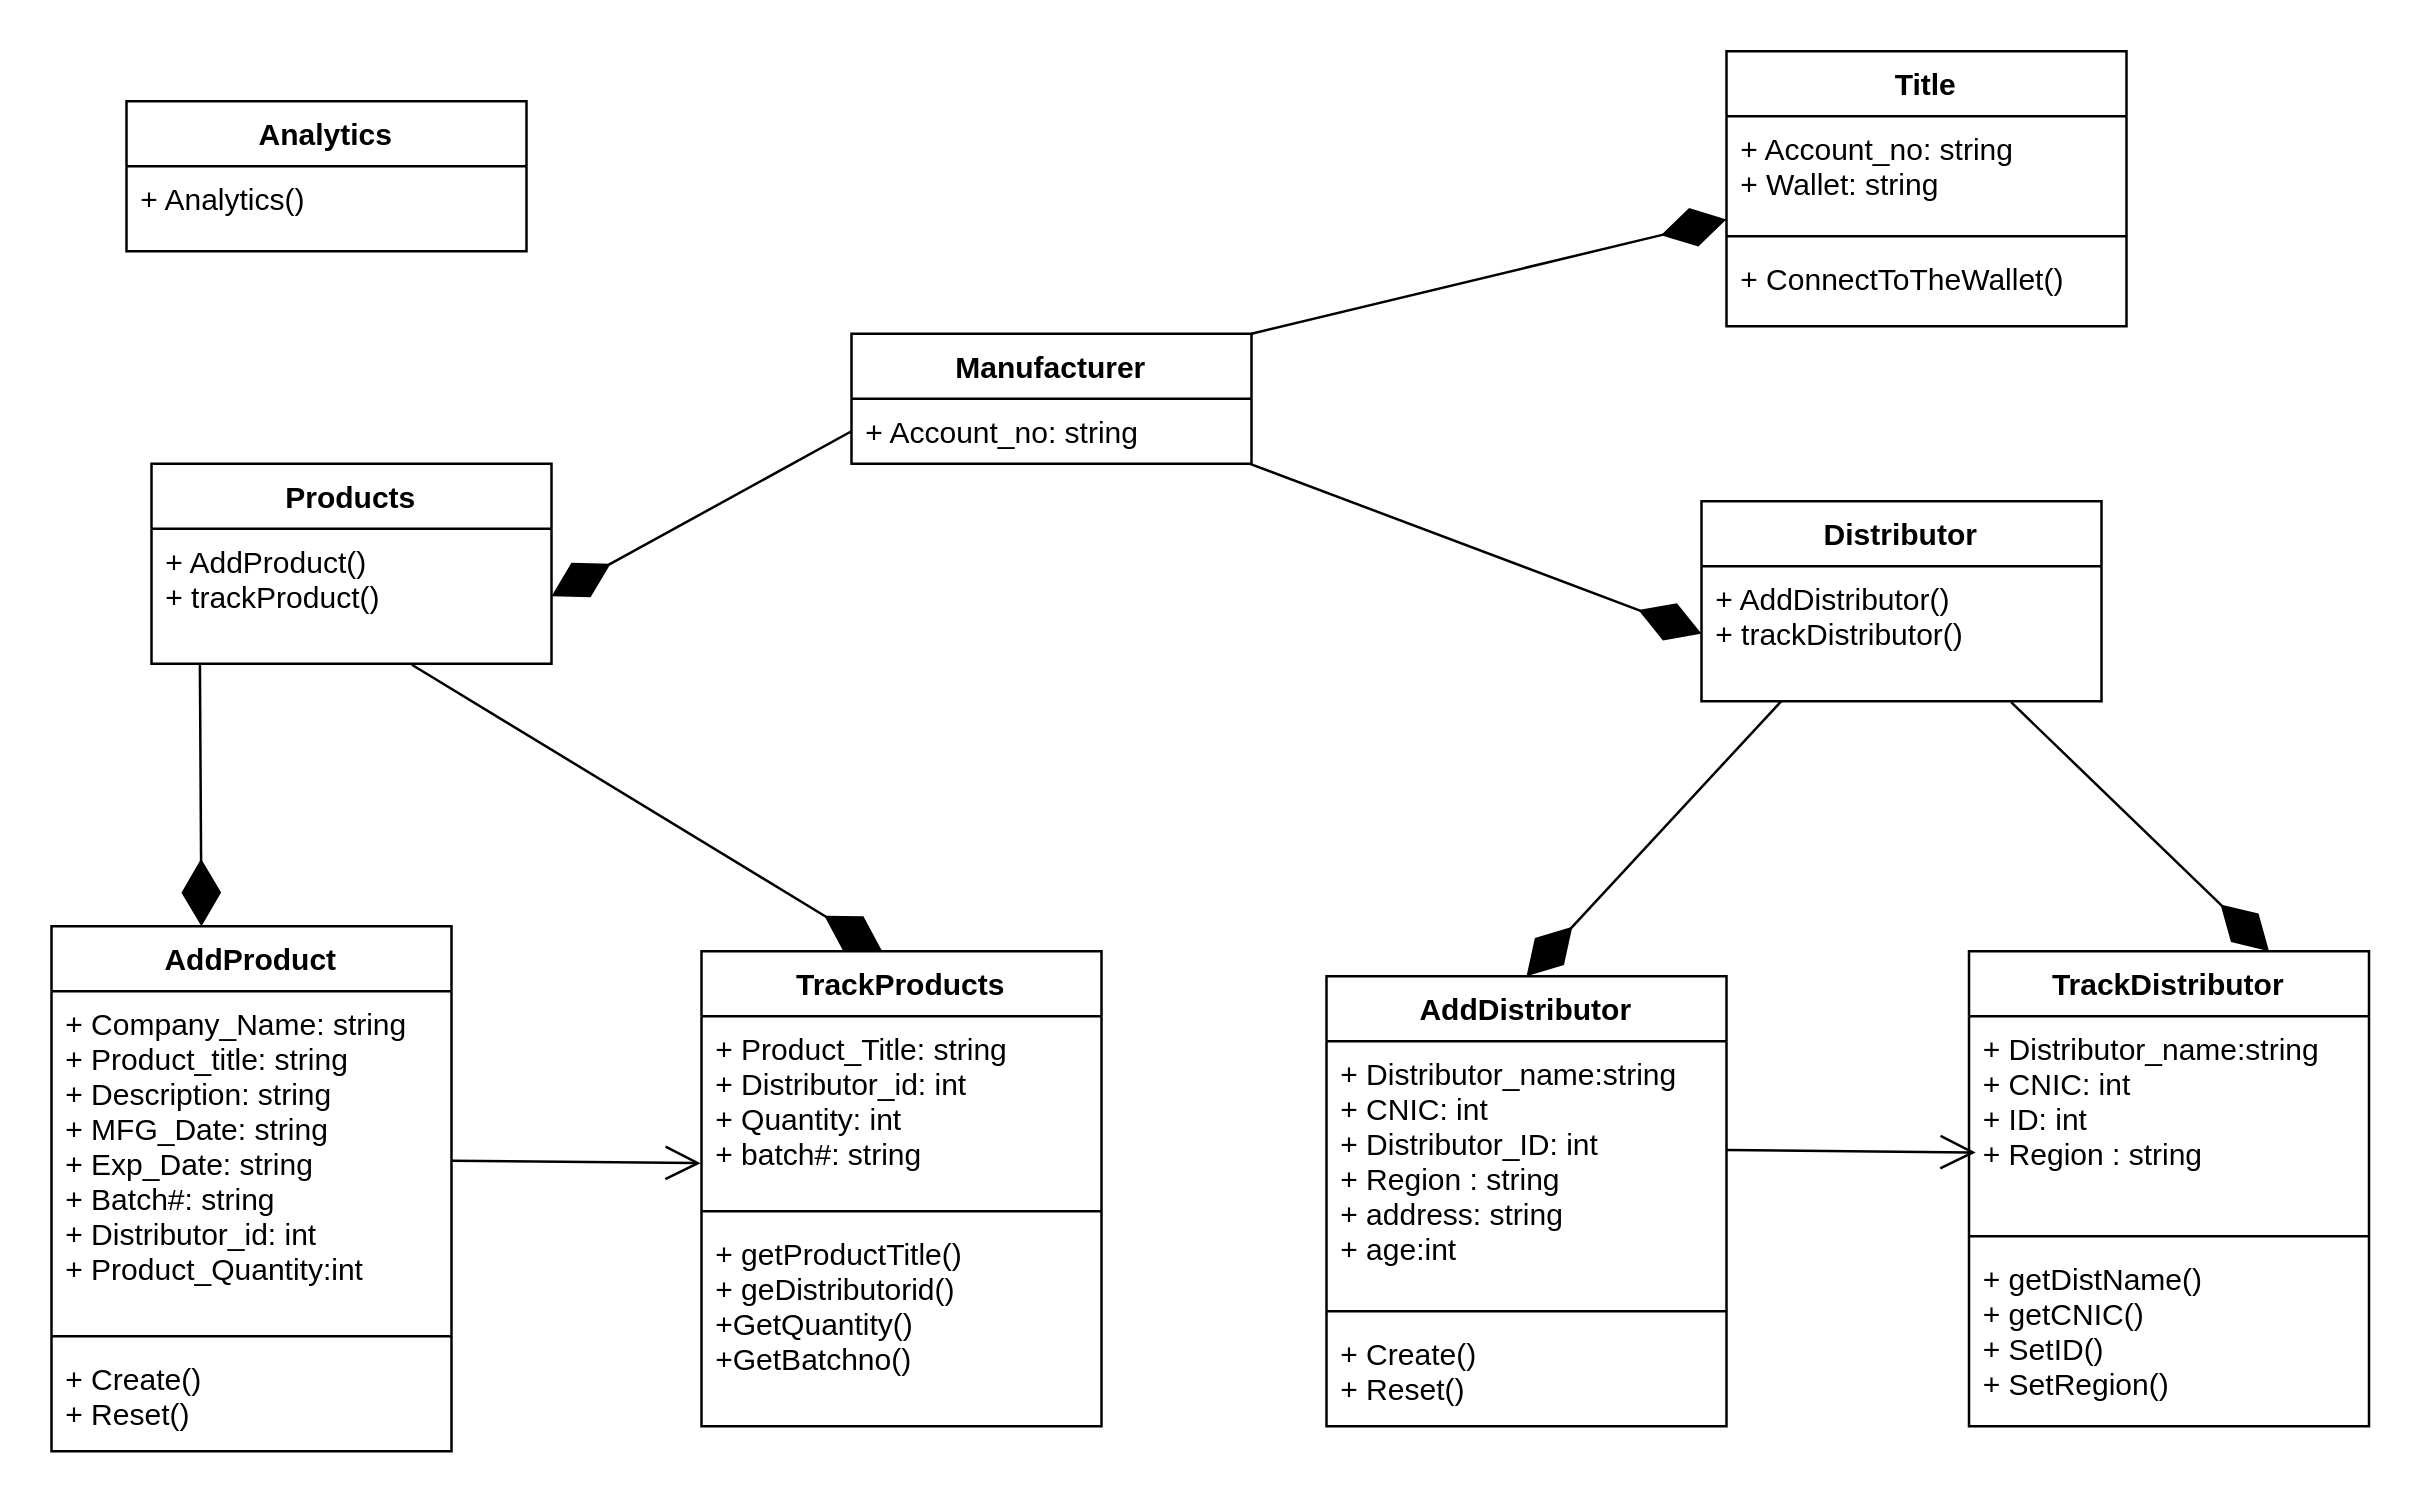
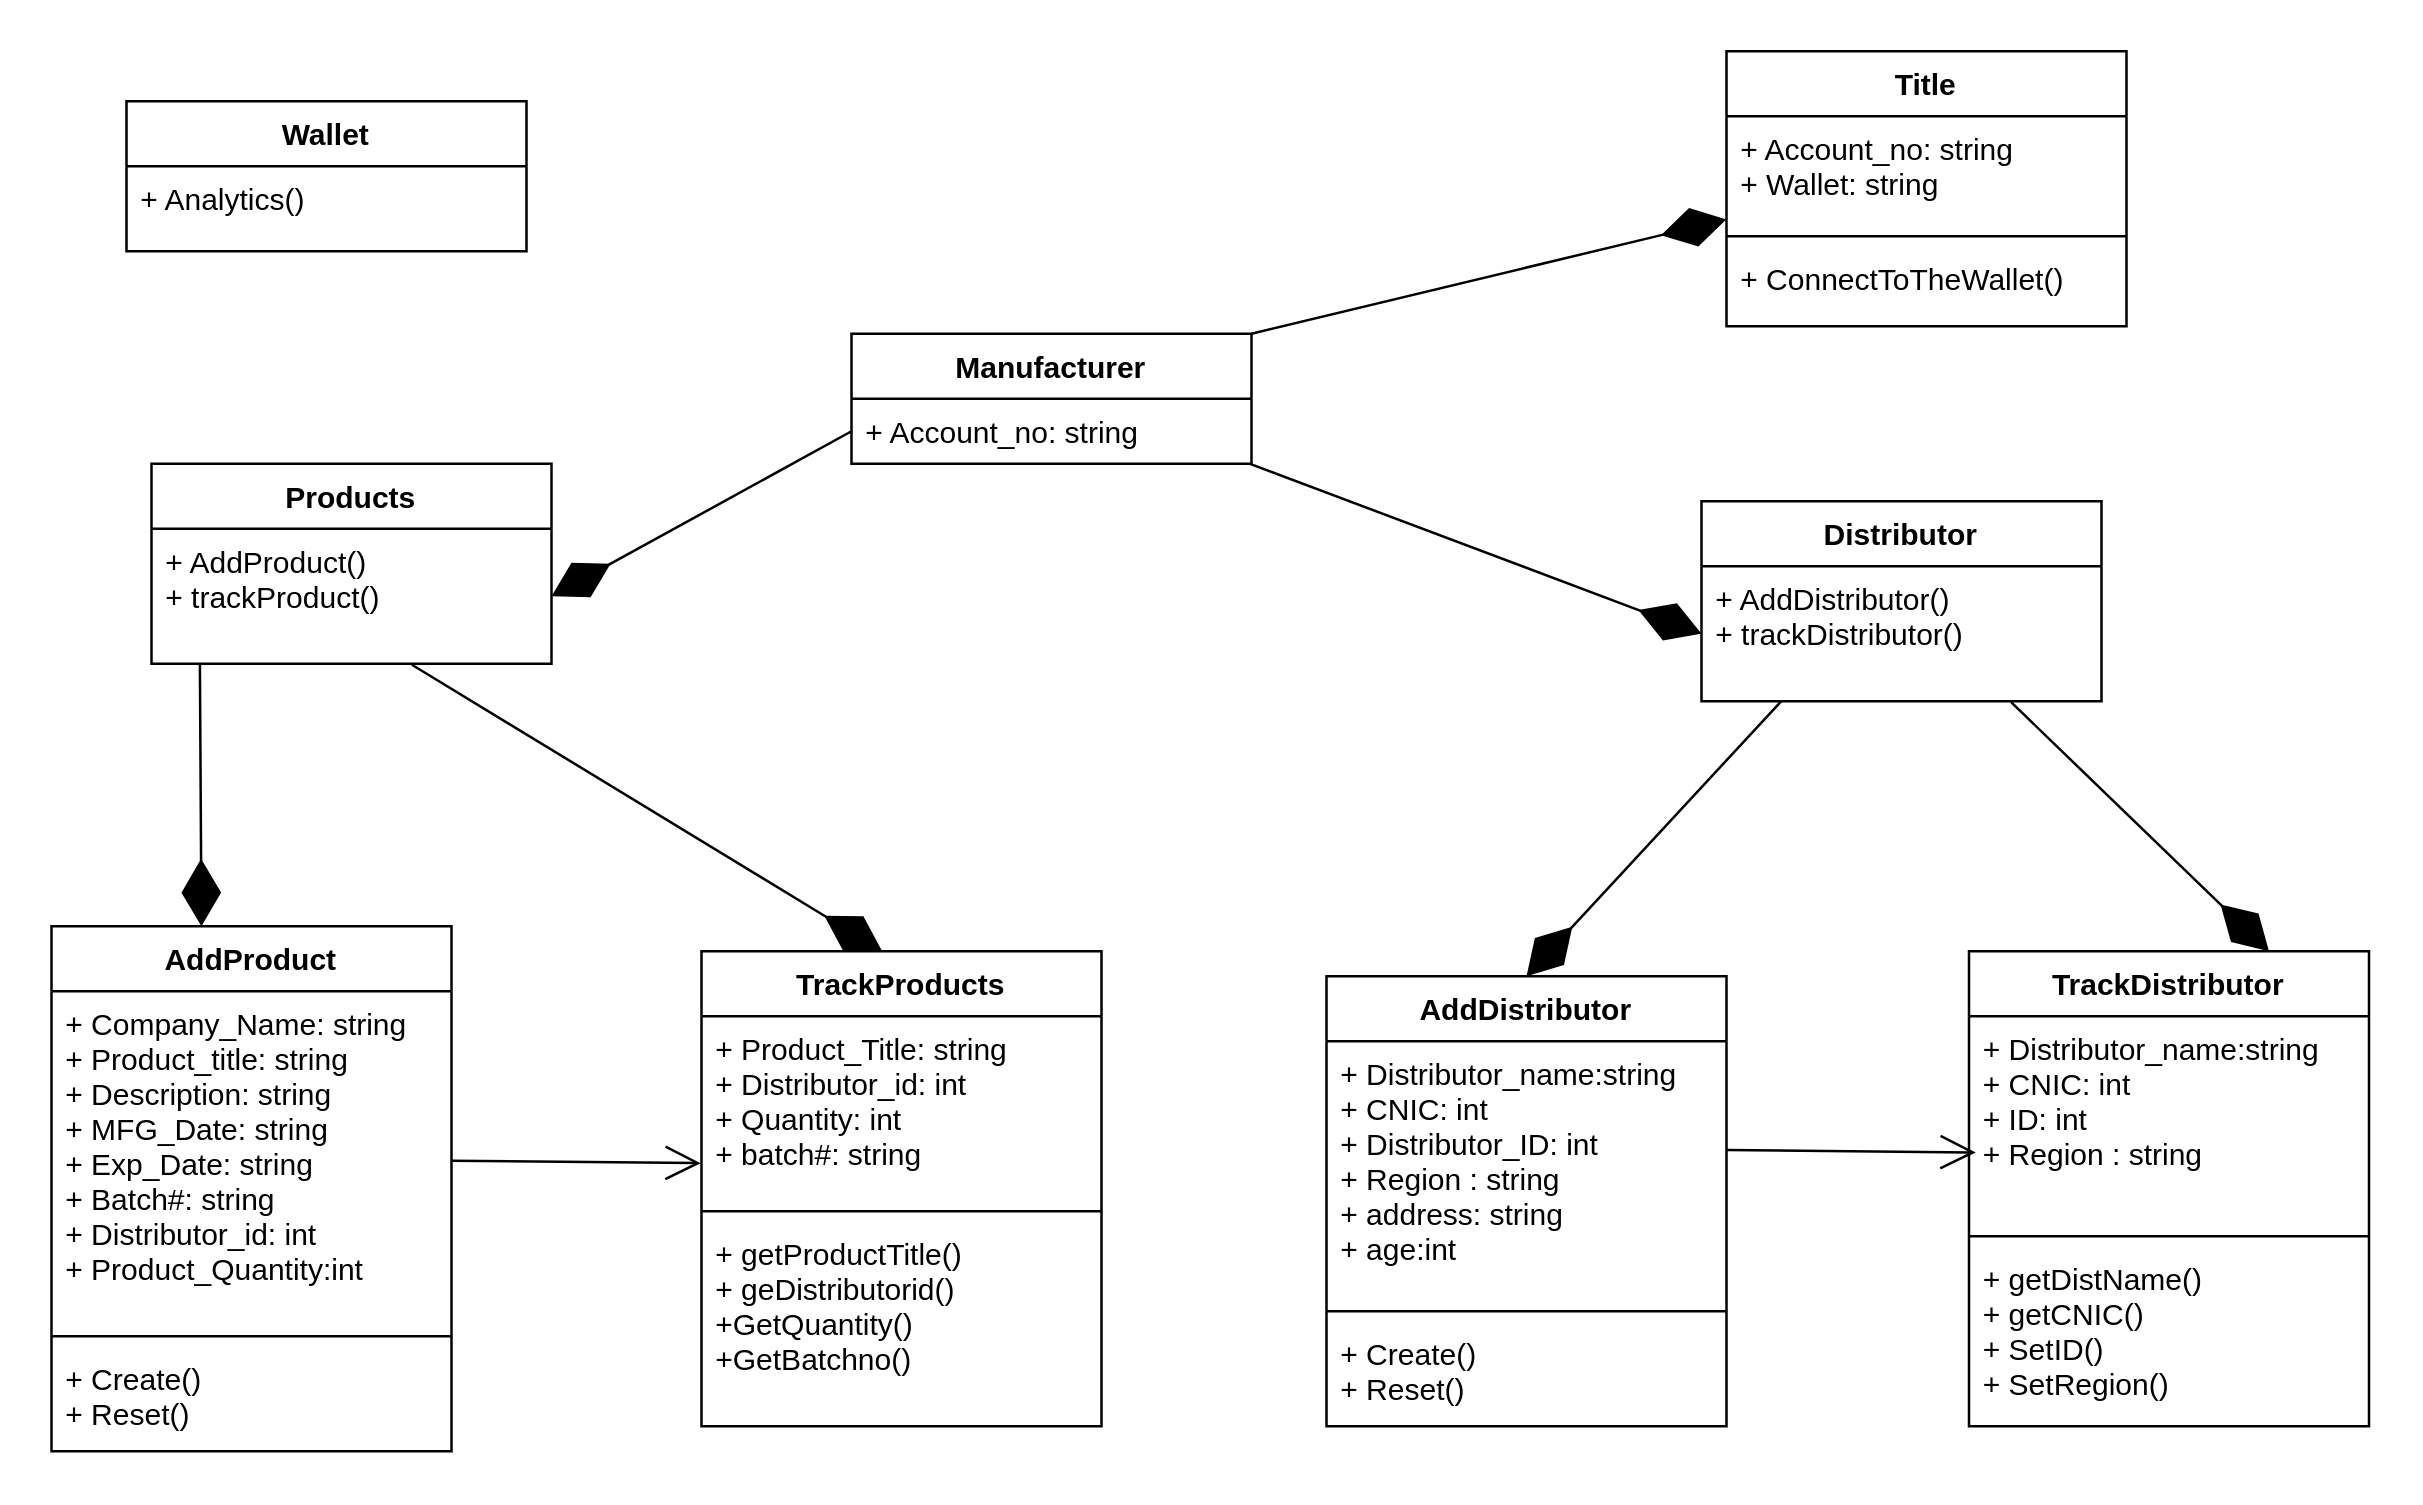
- <mxCell id="8" value="Analytics" style="swimlane;fontStyle=1;align=center;verticalAlign=top;childLayout=stackLayout;horizontal=1;startSize=26;horizontalStack=0;resizeParent=1;resizeParentMax=0;resizeLast=0;collapsible=1;marginBottom=0;" vertex="1" parent="1"><mxGeometry x="50" y="40" width="160" height="60" as="geometry" /></mxCell>
+ <mxCell id="8" value="Wallet" style="swimlane;fontStyle=1;align=center;verticalAlign=top;childLayout=stackLayout;horizontal=1;startSize=26;horizontalStack=0;resizeParent=1;resizeParentMax=0;resizeLast=0;collapsible=1;marginBottom=0;" vertex="1" parent="1"><mxGeometry x="50" y="40" width="160" height="60" as="geometry" /></mxCell>
